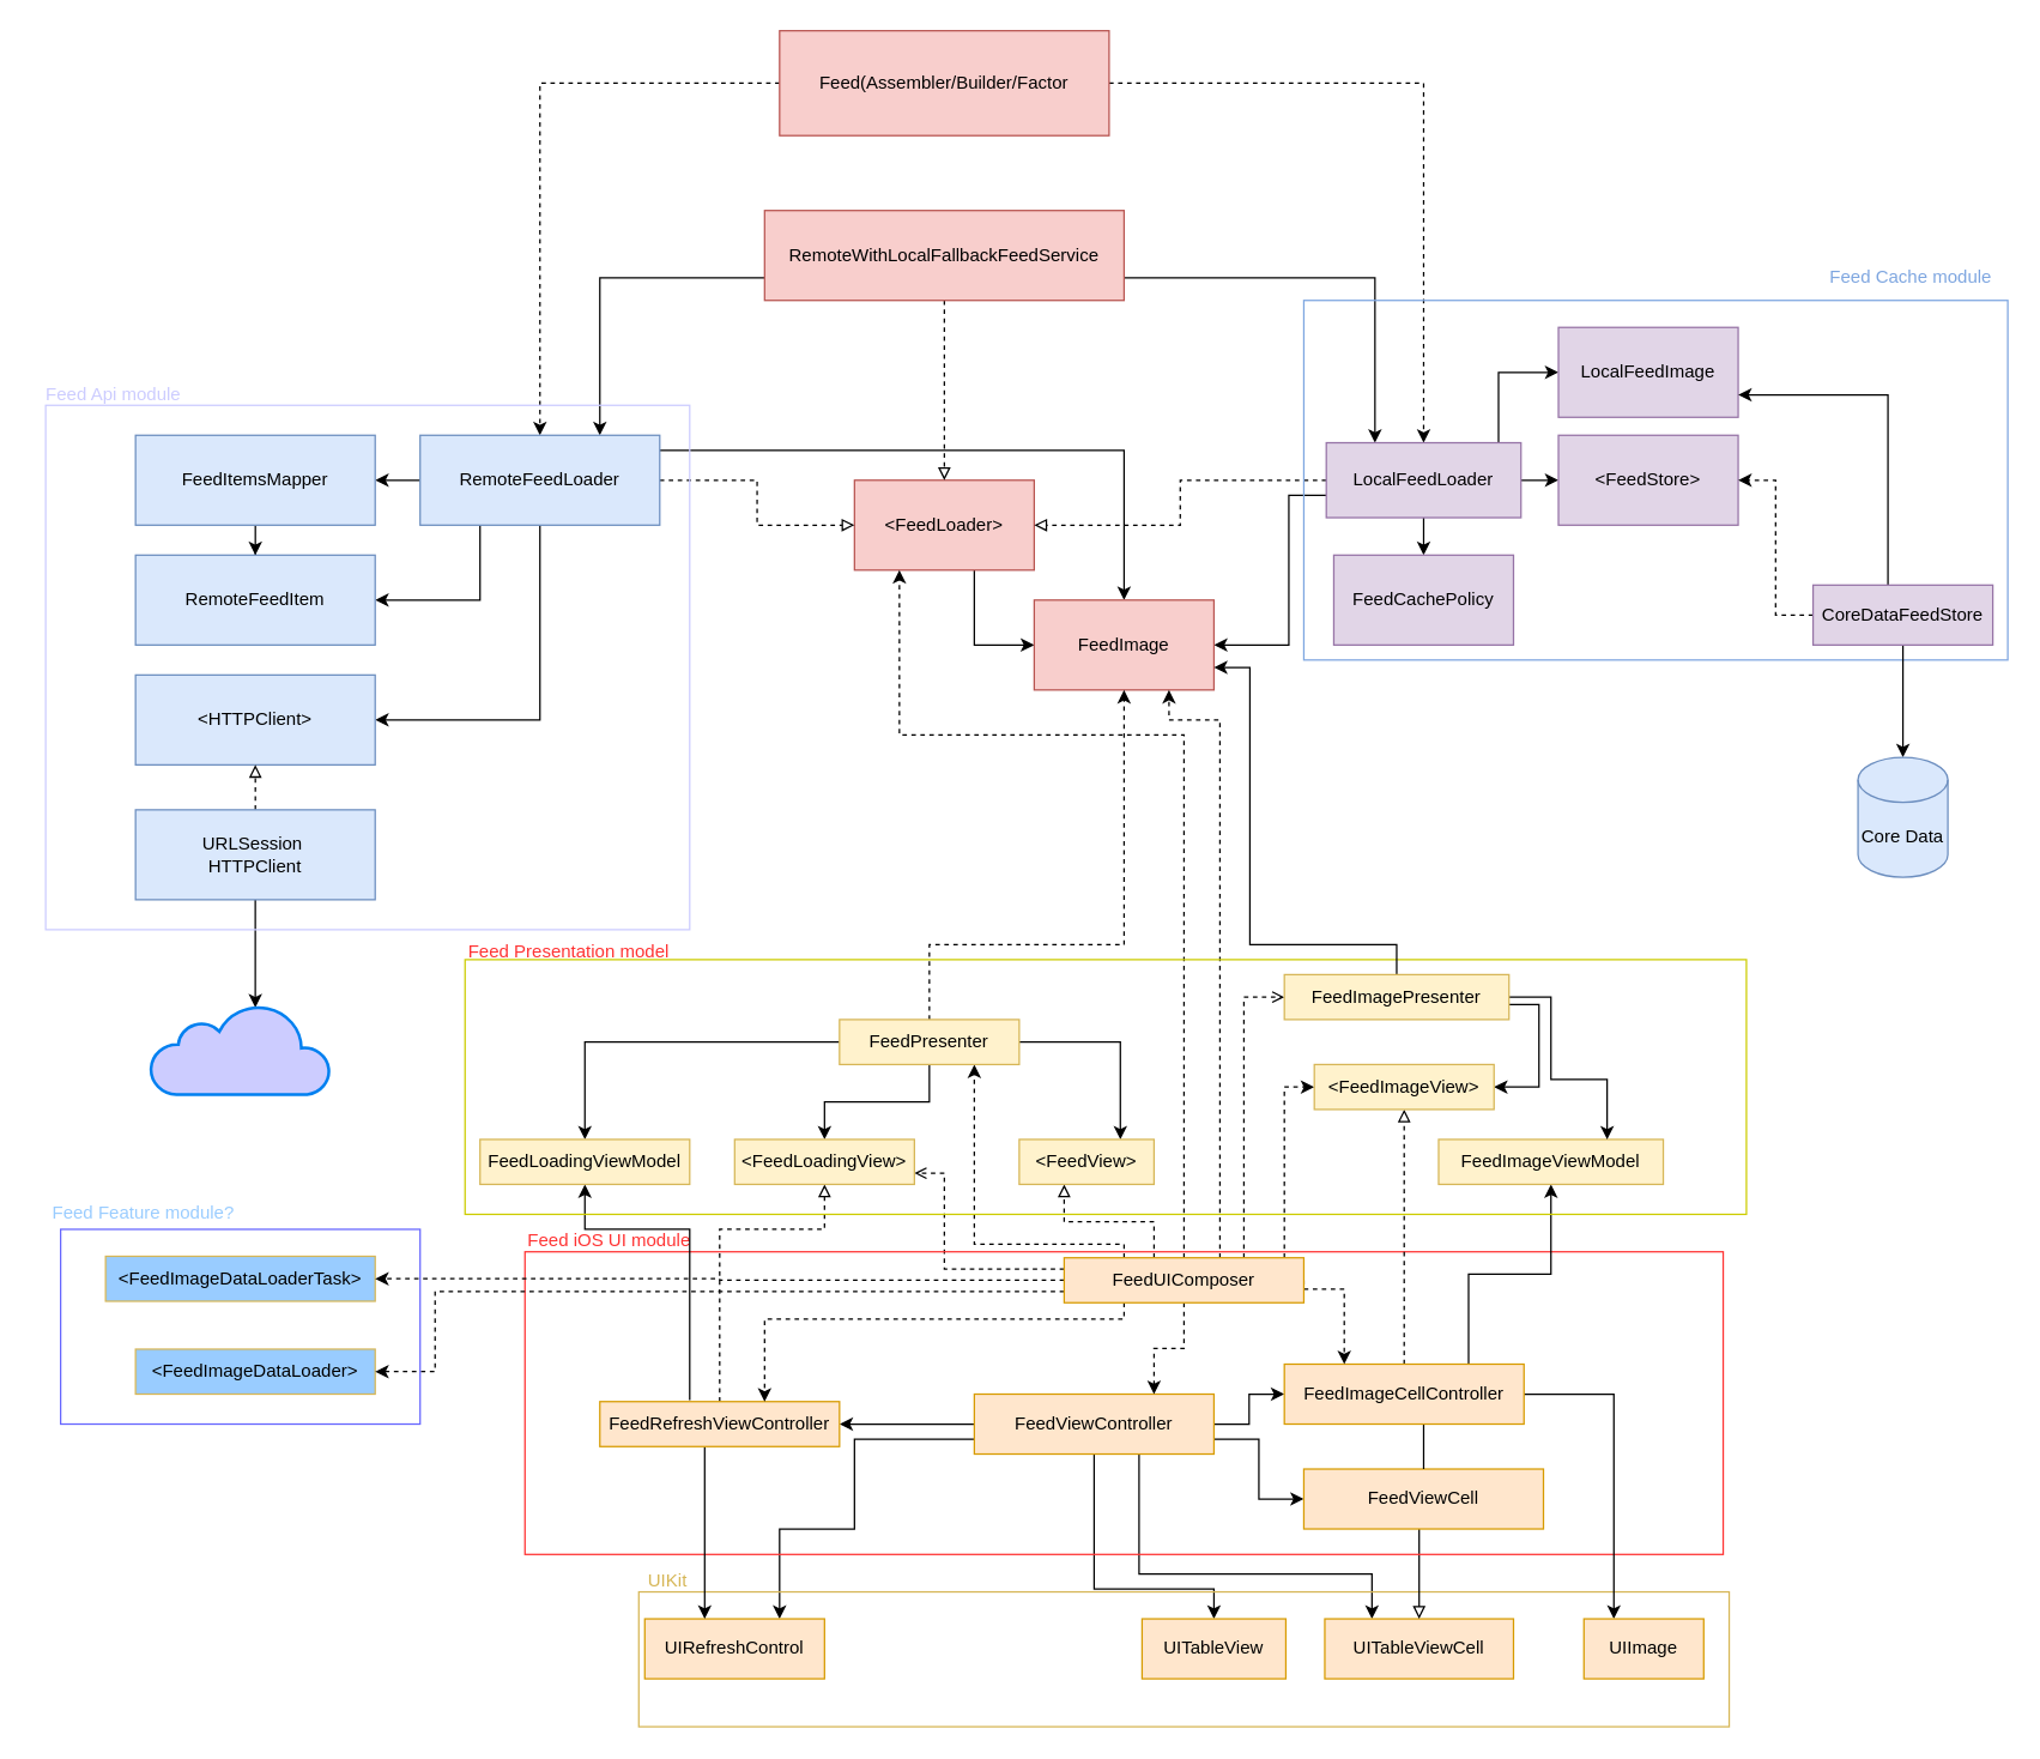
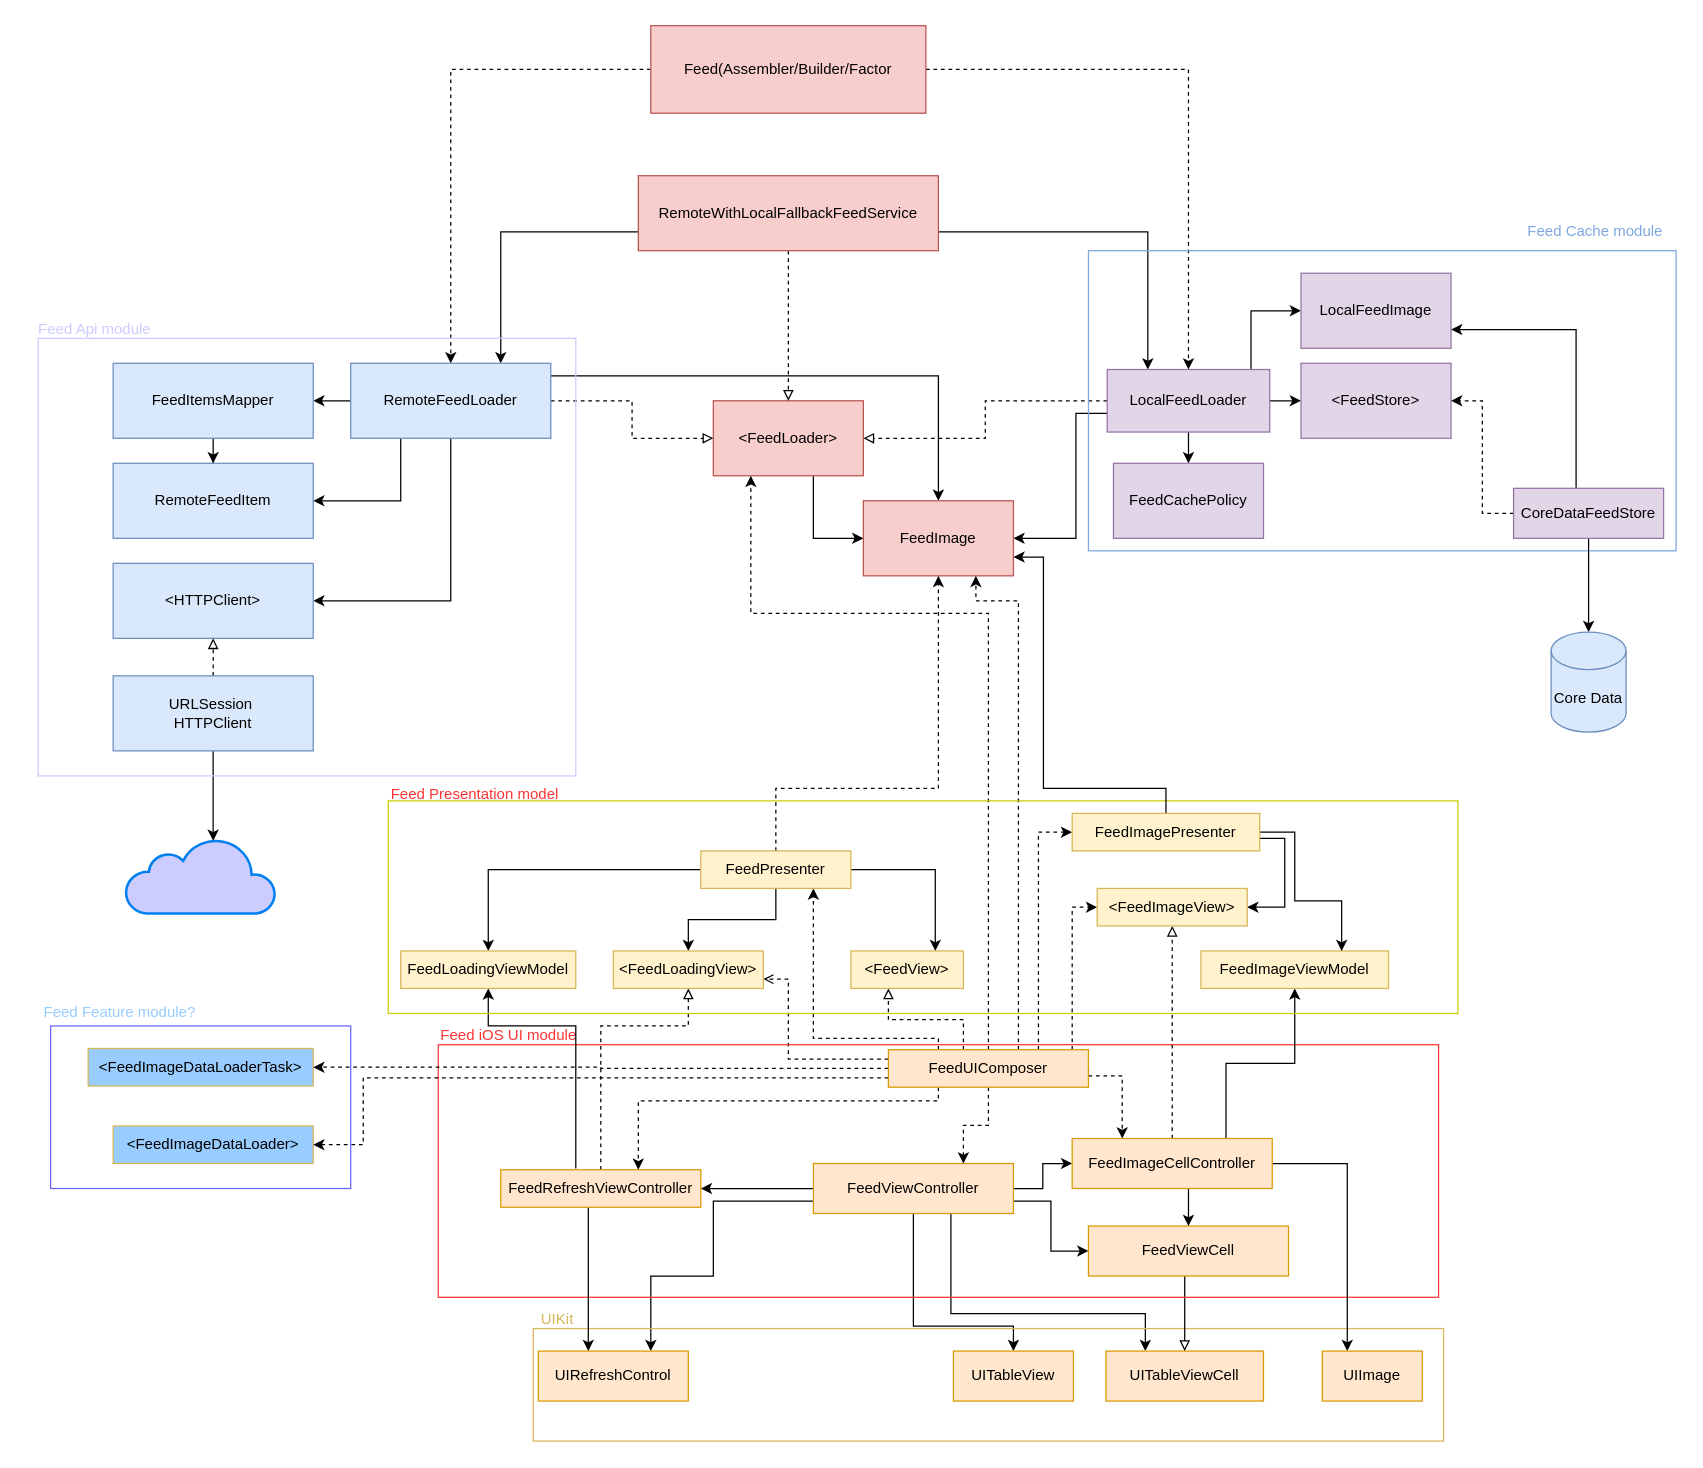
- <mxCell id="79" style="edgeStyle=orthogonalEdgeStyle;rounded=0;orthogonalLoop=1;jettySize=auto;html=1;entryX=0;entryY=0.5;entryDx=0;entryDy=0;exitX=0.75;exitY=0;exitDx=0;exitDy=0;dashed=1;endArrow=open;" edge="1" parent="1" source="83" target="97"><mxGeometry relative="1" as="geometry" /></mxCell>
+ <mxCell id="79" style="edgeStyle=orthogonalEdgeStyle;rounded=0;orthogonalLoop=1;jettySize=auto;html=1;entryX=0;entryY=0.5;entryDx=0;entryDy=0;exitX=0.75;exitY=0;exitDx=0;exitDy=0;dashed=1;" edge="1" parent="1" source="83" target="97"><mxGeometry relative="1" as="geometry" /></mxCell>
- <mxCell id="64" style="edgeStyle=orthogonalEdgeStyle;rounded=0;orthogonalLoop=1;jettySize=auto;html=1;entryX=0.5;entryY=0;entryDx=0;entryDy=0;endArrow=none;" edge="1" parent="1" source="67" target="59"><mxGeometry relative="1" as="geometry"><Array as="points"><mxPoint x="950" y="960" /><mxPoint x="950" y="960" /></Array></mxGeometry></mxCell>
+ <mxCell id="64" style="edgeStyle=orthogonalEdgeStyle;rounded=0;orthogonalLoop=1;jettySize=auto;html=1;entryX=0.5;entryY=0;entryDx=0;entryDy=0;" edge="1" parent="1" source="67" target="59"><mxGeometry relative="1" as="geometry"><Array as="points"><mxPoint x="950" y="960" /><mxPoint x="950" y="960" /></Array></mxGeometry></mxCell>
